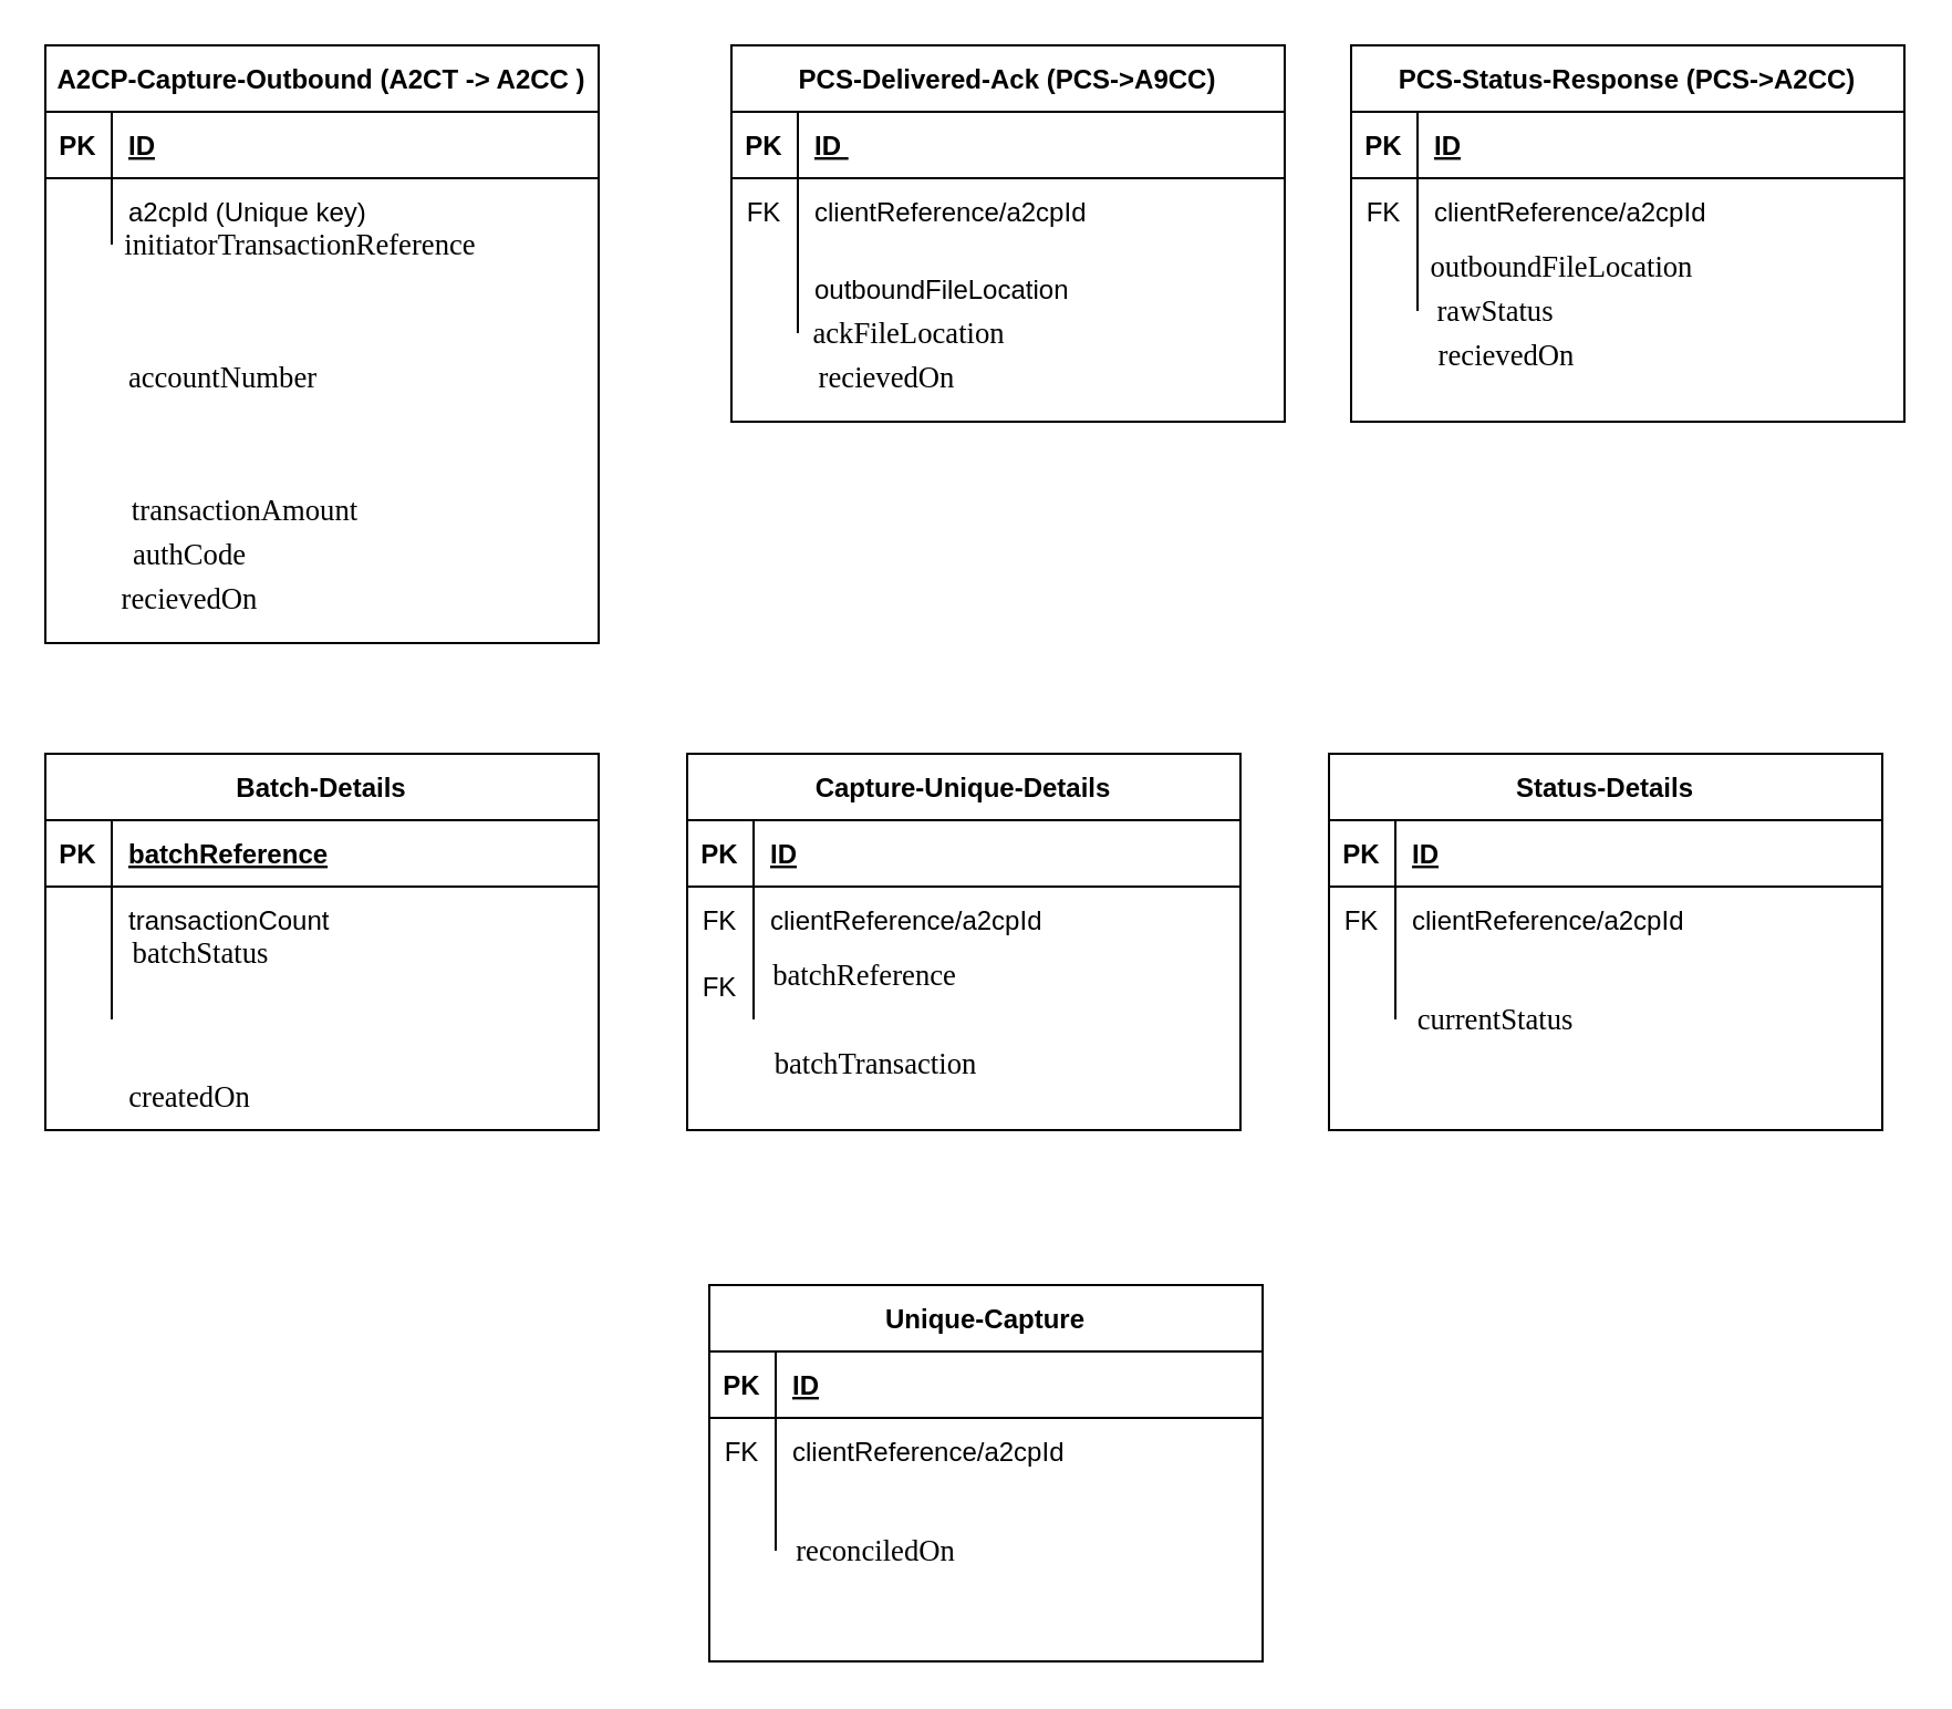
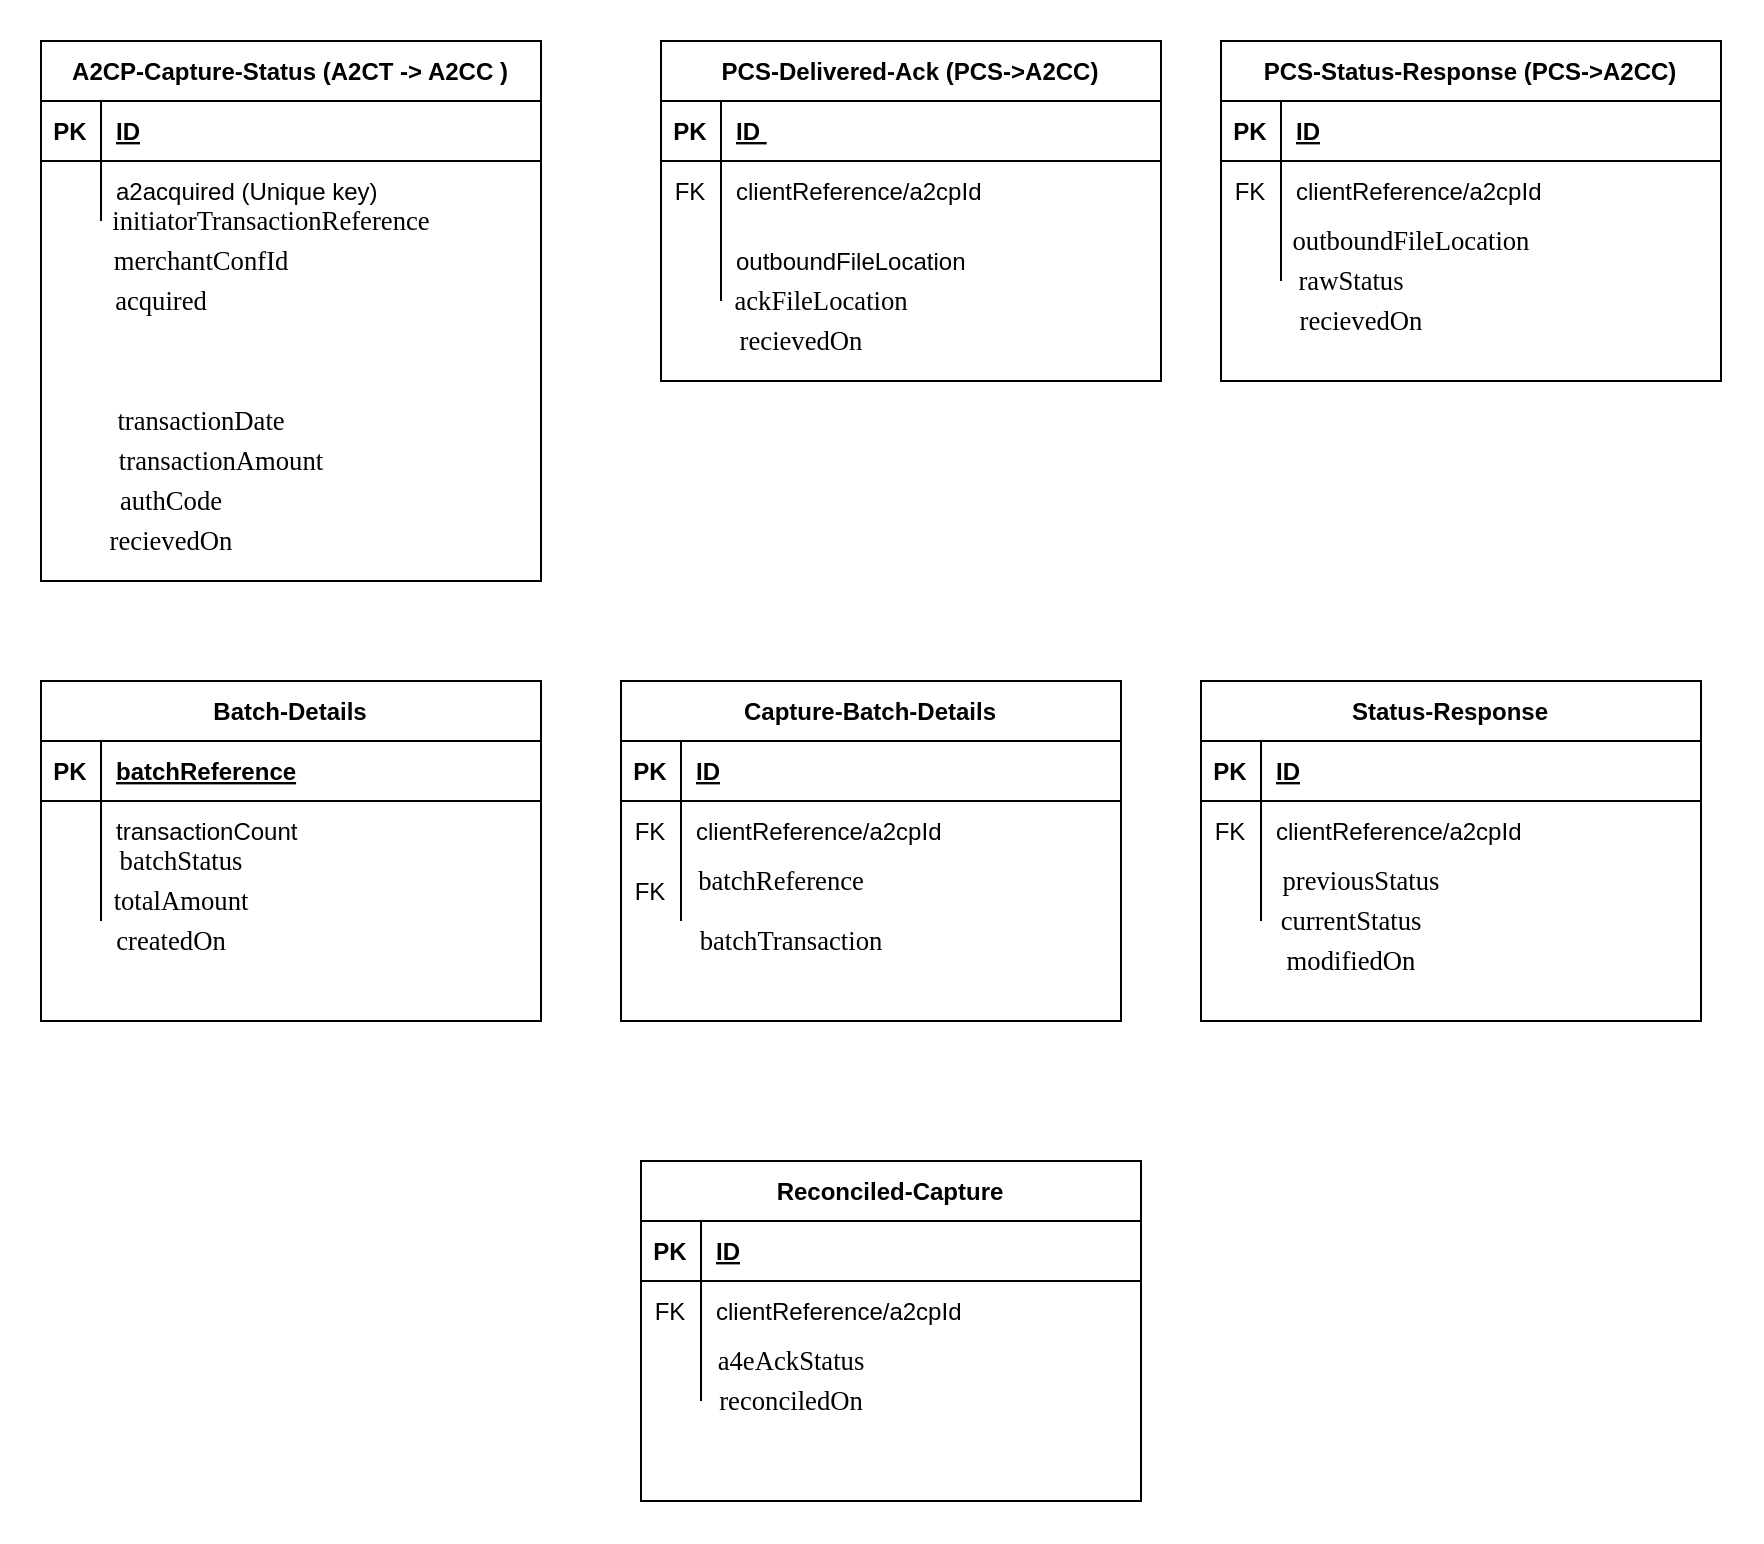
- <mxCell id="22" value="A2CP-Capture-Outbound (A2CT -&gt; A2CC )" style="shape=table;startSize=30;container=1;collapsible=1;childLayout=tableLayout;fixedRows=1;rowLines=0;fontStyle=1;align=center;resizeLast=1;" parent="1" vertex="1"><mxGeometry x="20" y="20" width="250" height="270" as="geometry"><mxRectangle x="120" y="120" width="100" height="30" as="alternateBounds" /></mxGeometry></mxCell>
+ <mxCell id="22" value="A2CP-Capture-Status (A2CT -&gt; A2CC )" style="shape=table;startSize=30;container=1;collapsible=1;childLayout=tableLayout;fixedRows=1;rowLines=0;fontStyle=1;align=center;resizeLast=1;" parent="1" vertex="1"><mxGeometry x="20" y="20" width="250" height="270" as="geometry"><mxRectangle x="120" y="120" width="100" height="30" as="alternateBounds" /></mxGeometry></mxCell>
- <mxCell id="2" value="PCS-Delivered-Ack (PCS-&gt;A9CC)" style="shape=table;startSize=30;container=1;collapsible=1;childLayout=tableLayout;fixedRows=1;rowLines=0;fontStyle=1;align=center;resizeLast=1;" parent="1" vertex="1"><mxGeometry x="330" y="20" width="250" height="170" as="geometry" /></mxCell>
+ <mxCell id="2" value="PCS-Delivered-Ack (PCS-&gt;A2CC)" style="shape=table;startSize=30;container=1;collapsible=1;childLayout=tableLayout;fixedRows=1;rowLines=0;fontStyle=1;align=center;resizeLast=1;" parent="1" vertex="1"><mxGeometry x="330" y="20" width="250" height="170" as="geometry" /></mxCell>
- <mxCell id="28" value="a2cpId (Unique key)" style="shape=partialRectangle;overflow=hidden;connectable=0;fillColor=none;top=0;left=0;bottom=0;right=0;align=left;spacingLeft=6;" parent="26" vertex="1"><mxGeometry x="30" width="220" height="30" as="geometry" /></mxCell>
+ <mxCell id="28" value="a2acquired (Unique key)" style="shape=partialRectangle;overflow=hidden;connectable=0;fillColor=none;top=0;left=0;bottom=0;right=0;align=left;spacingLeft=6;" parent="26" vertex="1"><mxGeometry x="30" width="220" height="30" as="geometry" /></mxCell>
+ <mxCell id="30" value="&lt;span style=&quot;font-size: 10pt ; font-family: &amp;#34;calibri&amp;#34;&quot;&gt;merchantConfId&lt;/span&gt;" style="text;html=1;align=center;verticalAlign=middle;resizable=0;points=[];autosize=1;" vertex="1" parent="1"><mxGeometry x="50" y="120" width="100" height="20" as="geometry" /></mxCell>
+ <mxCell id="31" value="&lt;span style=&quot;font-size: 10pt ; font-family: &amp;#34;calibri&amp;#34;&quot;&gt;acquired&lt;/span&gt;" style="text;html=1;align=center;verticalAlign=middle;resizable=0;points=[];autosize=1;" vertex="1" parent="1"><mxGeometry x="50" y="140" width="60" height="20" as="geometry" /></mxCell>
- <mxCell id="32" value="&lt;span style=&quot;font-size: 10pt ; font-family: &amp;#34;calibri&amp;#34;&quot;&gt;accountNumber&lt;/span&gt;" style="text;html=1;align=center;verticalAlign=middle;resizable=0;points=[];autosize=1;" vertex="1" parent="1"><mxGeometry x="50" y="160" width="100" height="20" as="geometry" /></mxCell>
+ <mxCell id="33" value="&lt;span style=&quot;font-size: 10pt ; font-family: &amp;#34;calibri&amp;#34;&quot;&gt;transactionDate&lt;/span&gt;" style="text;html=1;align=center;verticalAlign=middle;resizable=0;points=[];autosize=1;" vertex="1" parent="1"><mxGeometry x="50" y="200" width="100" height="20" as="geometry" /></mxCell>
- <mxCell id="55" value="Capture-Unique-Details" style="shape=table;startSize=30;container=1;collapsible=1;childLayout=tableLayout;fixedRows=1;rowLines=0;fontStyle=1;align=center;resizeLast=1;" vertex="1" parent="1"><mxGeometry x="310" y="340" width="250" height="170" as="geometry" /></mxCell>
+ <mxCell id="55" value="Capture-Batch-Details" style="shape=table;startSize=30;container=1;collapsible=1;childLayout=tableLayout;fixedRows=1;rowLines=0;fontStyle=1;align=center;resizeLast=1;" vertex="1" parent="1"><mxGeometry x="310" y="340" width="250" height="170" as="geometry" /></mxCell>
- <mxCell id="67" value="Status-Details" style="shape=table;startSize=30;container=1;collapsible=1;childLayout=tableLayout;fixedRows=1;rowLines=0;fontStyle=1;align=center;resizeLast=1;" vertex="1" parent="1"><mxGeometry x="600" y="340" width="250" height="170" as="geometry" /></mxCell>
+ <mxCell id="67" value="Status-Response" style="shape=table;startSize=30;container=1;collapsible=1;childLayout=tableLayout;fixedRows=1;rowLines=0;fontStyle=1;align=center;resizeLast=1;" vertex="1" parent="1"><mxGeometry x="600" y="340" width="250" height="170" as="geometry" /></mxCell>
+ <mxCell id="77" value="&lt;span style=&quot;font-size: 10pt ; font-family: &amp;#34;calibri&amp;#34;&quot;&gt;previousStatus&lt;/span&gt;" style="text;html=1;align=center;verticalAlign=middle;resizable=0;points=[];autosize=1;" vertex="1" parent="1"><mxGeometry x="630" y="430" width="100" height="20" as="geometry" /></mxCell>
+ <mxCell id="53" value="&lt;span style=&quot;font-size: 10pt ; font-family: &amp;#34;calibri&amp;#34;&quot;&gt;totalAmount&lt;/span&gt;" style="text;html=1;align=center;verticalAlign=middle;resizable=0;points=[];autosize=1;" vertex="1" parent="1"><mxGeometry x="50" y="440" width="80" height="20" as="geometry" /></mxCell>
- <mxCell id="66" value="&lt;span style=&quot;font-size: 10pt ; font-family: &amp;#34;calibri&amp;#34;&quot;&gt;batchTransaction&lt;/span&gt;" style="text;html=1;align=center;verticalAlign=middle;resizable=0;points=[];autosize=1;" vertex="1" parent="1"><mxGeometry x="340" y="470" width="110" height="20" as="geometry" /></mxCell>
+ <mxCell id="66" value="&lt;span style=&quot;font-size: 10pt ; font-family: &amp;#34;calibri&amp;#34;&quot;&gt;batchTransaction&lt;/span&gt;" style="text;html=1;align=center;verticalAlign=middle;resizable=0;points=[];autosize=1;" vertex="1" parent="1"><mxGeometry x="340" y="460" width="110" height="20" as="geometry" /></mxCell>
+ <mxCell id="79" value="&lt;span style=&quot;font-size: 10pt ; font-family: &amp;#34;calibri&amp;#34;&quot;&gt;modifiedOn&lt;/span&gt;" style="text;html=1;align=center;verticalAlign=middle;resizable=0;points=[];autosize=1;" vertex="1" parent="1"><mxGeometry x="635" y="470" width="80" height="20" as="geometry" /></mxCell>
- <mxCell id="54" value="&lt;span style=&quot;font-size: 10pt ; font-family: &amp;#34;calibri&amp;#34;&quot;&gt;createdOn&lt;/span&gt;" style="text;html=1;align=center;verticalAlign=middle;resizable=0;points=[];autosize=1;" vertex="1" parent="1"><mxGeometry x="50" y="485" width="70" height="20" as="geometry" /></mxCell>
+ <mxCell id="54" value="&lt;span style=&quot;font-size: 10pt ; font-family: &amp;#34;calibri&amp;#34;&quot;&gt;createdOn&lt;/span&gt;" style="text;html=1;align=center;verticalAlign=middle;resizable=0;points=[];autosize=1;" vertex="1" parent="1"><mxGeometry x="50" y="460" width="70" height="20" as="geometry" /></mxCell>
- <mxCell id="80" value="Unique-Capture" style="shape=table;startSize=30;container=1;collapsible=1;childLayout=tableLayout;fixedRows=1;rowLines=0;fontStyle=1;align=center;resizeLast=1;" vertex="1" parent="1"><mxGeometry x="320" y="580" width="250" height="170" as="geometry" /></mxCell>
+ <mxCell id="80" value="Reconciled-Capture" style="shape=table;startSize=30;container=1;collapsible=1;childLayout=tableLayout;fixedRows=1;rowLines=0;fontStyle=1;align=center;resizeLast=1;" vertex="1" parent="1"><mxGeometry x="320" y="580" width="250" height="170" as="geometry" /></mxCell>
+ <mxCell id="90" value="&lt;span style=&quot;font-size: 10pt ; font-family: &amp;#34;calibri&amp;#34;&quot;&gt;a4e&lt;/span&gt;&lt;span style=&quot;font-size: 10pt ; font-family: &amp;#34;calibri&amp;#34;&quot;&gt;A&lt;/span&gt;&lt;span style=&quot;font-size: 10pt ; font-family: &amp;#34;calibri&amp;#34;&quot;&gt;ckStatus&lt;/span&gt;" style="text;html=1;align=center;verticalAlign=middle;resizable=0;points=[];autosize=1;" vertex="1" parent="1"><mxGeometry x="350" y="670" width="90" height="20" as="geometry" /></mxCell>
